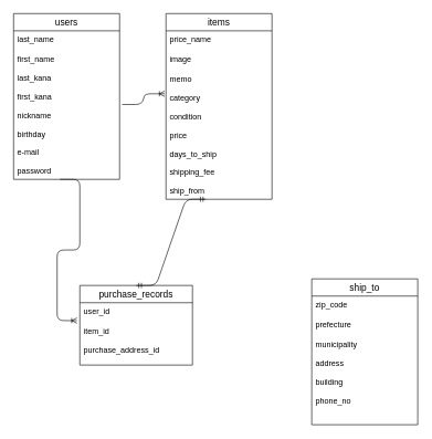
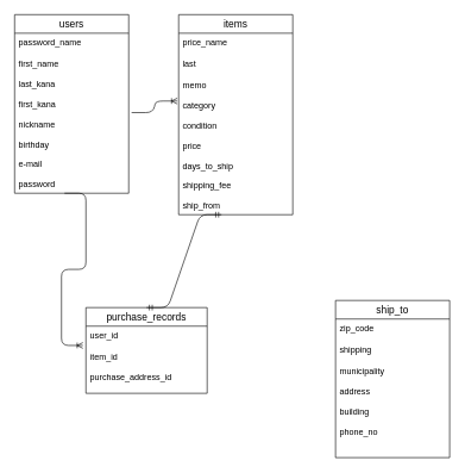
- <mxCell id="3" value="last_name&#10;&#10;&#10;" style="text;strokeColor=none;fillColor=none;spacingLeft=4;spacingRight=4;overflow=hidden;rotatable=0;points=[[0,0.5],[1,0.5]];portConstraint=eastwest;fontSize=12;" parent="2" vertex="1"><mxGeometry y="26" width="160" height="30" as="geometry" /></mxCell>
+ <mxCell id="3" value="password_name&#10;&#10;&#10;" style="text;strokeColor=none;fillColor=none;spacingLeft=4;spacingRight=4;overflow=hidden;rotatable=0;points=[[0,0.5],[1,0.5]];portConstraint=eastwest;fontSize=12;" parent="2" vertex="1"><mxGeometry y="26" width="160" height="30" as="geometry" /></mxCell>
- <mxCell id="8" value="image&#10;&#10;" style="text;strokeColor=none;fillColor=none;spacingLeft=4;spacingRight=4;overflow=hidden;rotatable=0;points=[[0,0.5],[1,0.5]];portConstraint=eastwest;fontSize=12;" parent="6" vertex="1"><mxGeometry y="56" width="160" height="30" as="geometry" /></mxCell>
+ <mxCell id="8" value="last&#10;&#10;" style="text;strokeColor=none;fillColor=none;spacingLeft=4;spacingRight=4;overflow=hidden;rotatable=0;points=[[0,0.5],[1,0.5]];portConstraint=eastwest;fontSize=12;" parent="6" vertex="1"><mxGeometry y="56" width="160" height="30" as="geometry" /></mxCell>
- <mxCell id="16" value="prefecture&#10;&#10;&#10;&#10;&#10;&#10;&#10;&#10;" style="text;strokeColor=none;fillColor=none;spacingLeft=4;spacingRight=4;overflow=hidden;rotatable=0;points=[[0,0.5],[1,0.5]];portConstraint=eastwest;fontSize=12;" parent="14" vertex="1"><mxGeometry y="56" width="160" height="30" as="geometry" /></mxCell>
+ <mxCell id="16" value="shipping&#10;&#10;&#10;&#10;&#10;&#10;&#10;&#10;" style="text;strokeColor=none;fillColor=none;spacingLeft=4;spacingRight=4;overflow=hidden;rotatable=0;points=[[0,0.5],[1,0.5]];portConstraint=eastwest;fontSize=12;" parent="14" vertex="1"><mxGeometry y="56" width="160" height="30" as="geometry" /></mxCell>
